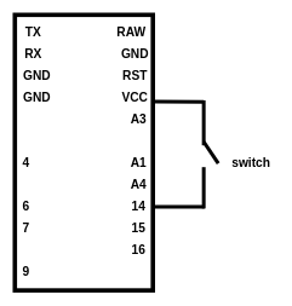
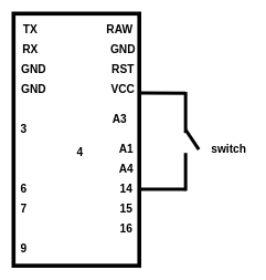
- <mxCell id="8" value="A3" style="text;html=1;align=center;verticalAlign=middle;resizable=0;points=[];autosize=1;fontStyle=1;fontSize=17;" vertex="1" parent="1"><mxGeometry x="170" y="150" width="40" height="30" as="geometry" /></mxCell>
+ <mxCell id="8" value="A3" style="text;html=1;align=center;verticalAlign=middle;resizable=0;points=[];autosize=1;fontStyle=1;fontSize=17;" vertex="1" parent="1"><mxGeometry x="160" y="165" width="40" height="30" as="geometry" /></mxCell>
+ <mxCell id="21" value="3" style="text;html=1;align=center;verticalAlign=middle;resizable=0;points=[];autosize=1;fontStyle=1;fontSize=17;" vertex="1" parent="1"><mxGeometry x="25" y="180" width="20" height="30" as="geometry" /></mxCell>
- <mxCell id="20" value="4" style="text;html=1;align=center;verticalAlign=middle;resizable=0;points=[];autosize=1;fontStyle=1;fontSize=17;" vertex="1" parent="1"><mxGeometry x="25" y="210" width="20" height="30" as="geometry" /></mxCell>
+ <mxCell id="20" value="4" style="text;html=1;align=center;verticalAlign=middle;resizable=0;points=[];autosize=1;fontStyle=1;fontSize=17;" vertex="1" parent="1"><mxGeometry x="110" y="215" width="20" height="30" as="geometry" /></mxCell>
